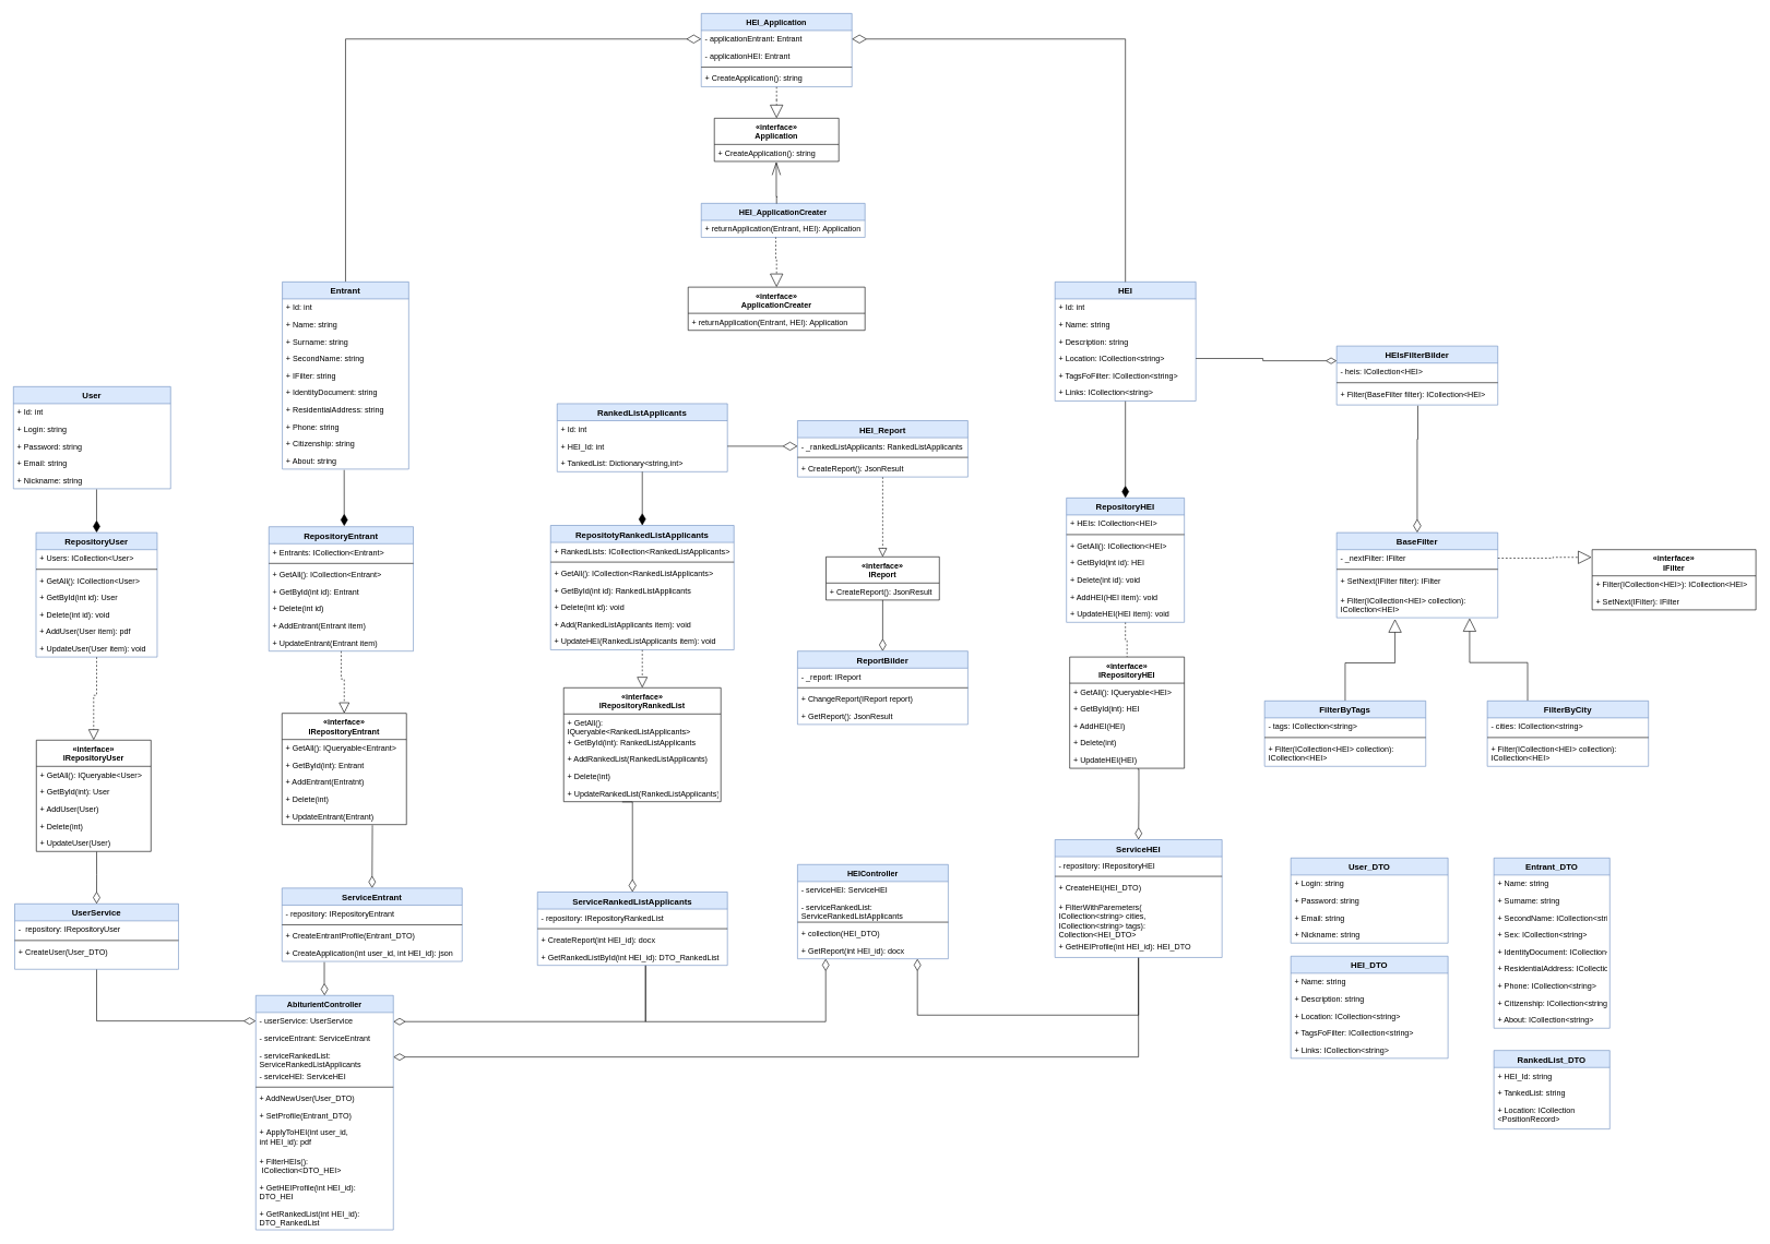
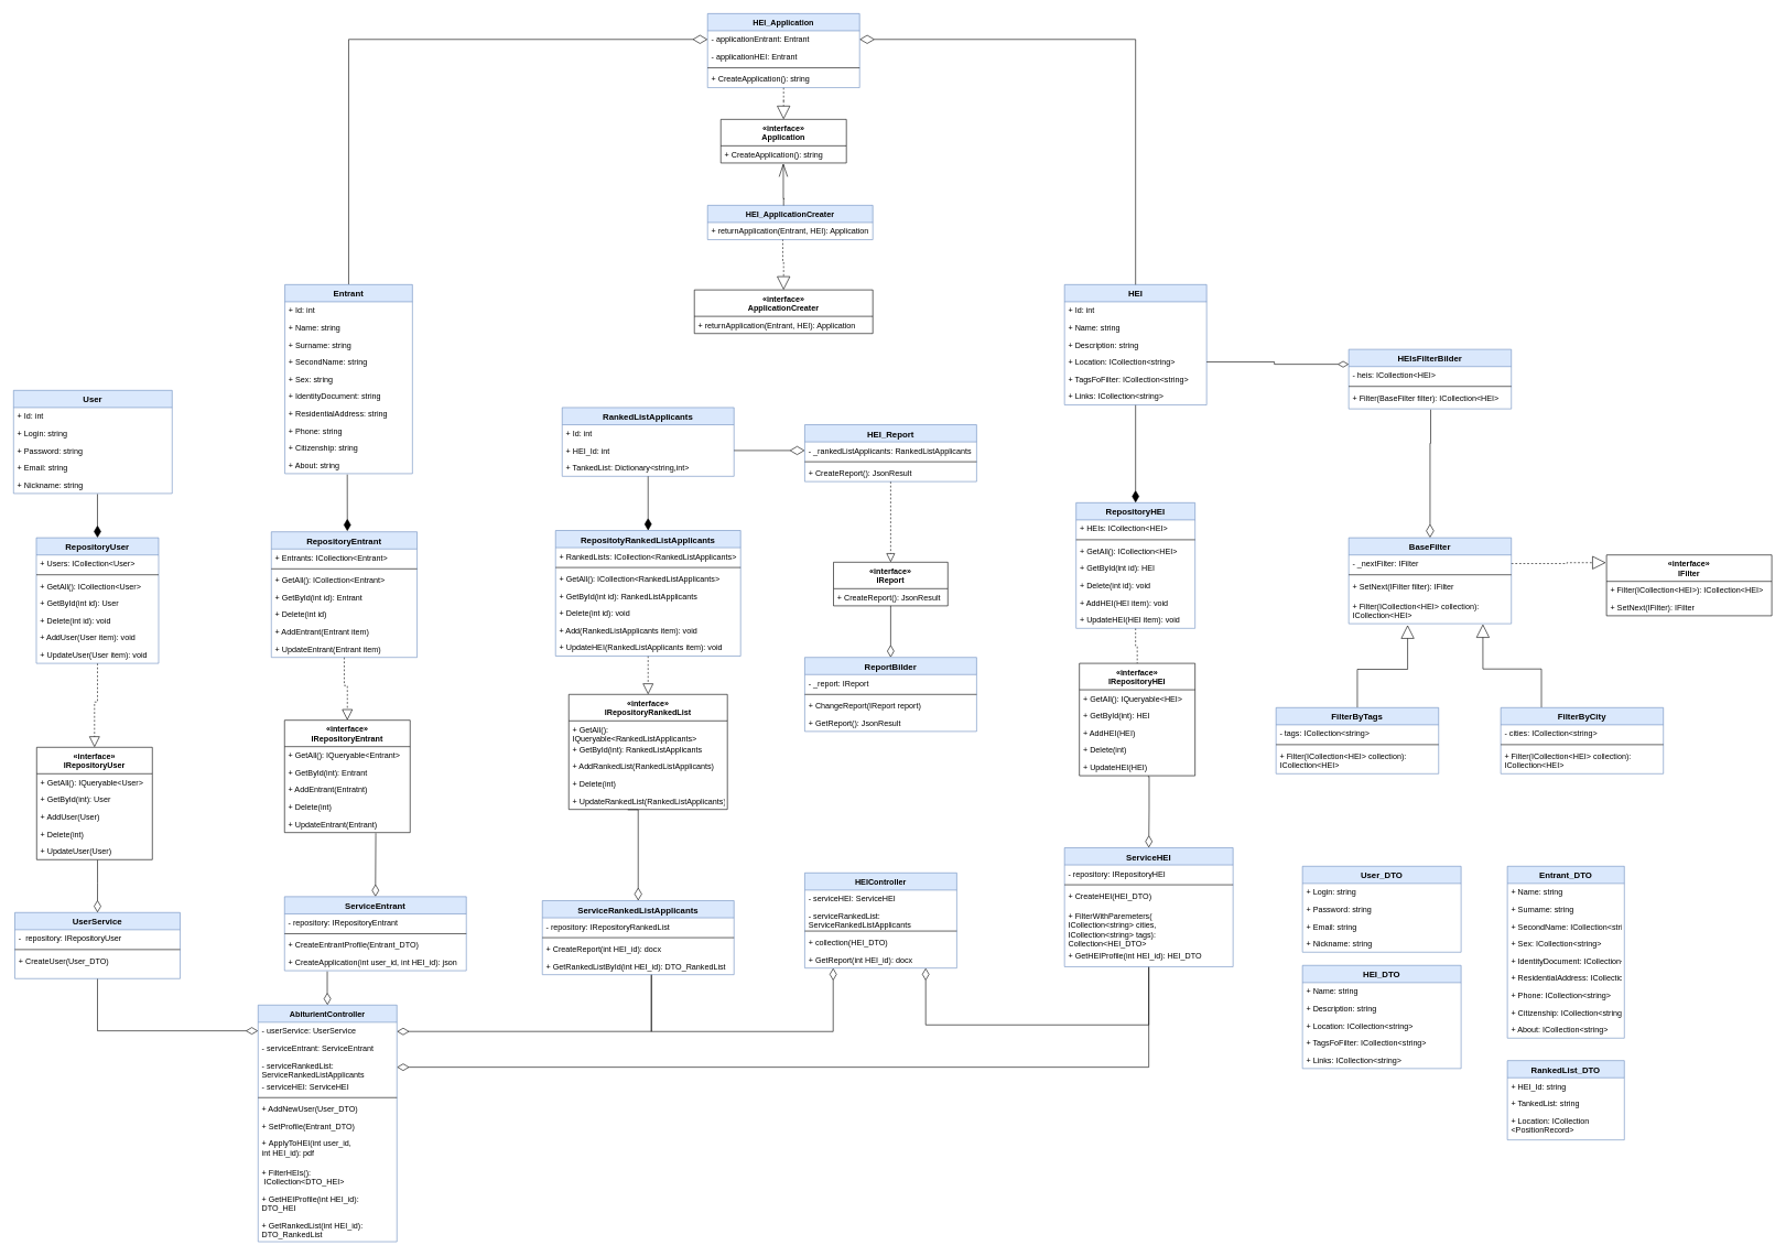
- <mxCell id="144" value="+ IFilter: string" style="text;strokeColor=none;fillColor=none;align=left;verticalAlign=top;spacingLeft=4;spacingRight=4;overflow=hidden;rotatable=0;points=[[0,0.5],[1,0.5]];portConstraint=eastwest;" parent="139" vertex="1"><mxGeometry y="130" width="193" height="26" as="geometry" /></mxCell>
+ <mxCell id="144" value="+ Sex: string" style="text;strokeColor=none;fillColor=none;align=left;verticalAlign=top;spacingLeft=4;spacingRight=4;overflow=hidden;rotatable=0;points=[[0,0.5],[1,0.5]];portConstraint=eastwest;" parent="139" vertex="1"><mxGeometry y="130" width="193" height="26" as="geometry" /></mxCell>
- <mxCell id="29" value="+ AddUser(User item): pdf" style="text;strokeColor=none;fillColor=none;align=left;verticalAlign=top;spacingLeft=4;spacingRight=4;overflow=hidden;rotatable=0;points=[[0,0.5],[1,0.5]];portConstraint=eastwest;" parent="23" vertex="1"><mxGeometry y="138" width="185" height="26" as="geometry" /></mxCell>
+ <mxCell id="29" value="+ AddUser(User item): void" style="text;strokeColor=none;fillColor=none;align=left;verticalAlign=top;spacingLeft=4;spacingRight=4;overflow=hidden;rotatable=0;points=[[0,0.5],[1,0.5]];portConstraint=eastwest;" parent="23" vertex="1"><mxGeometry y="138" width="185" height="26" as="geometry" /></mxCell>
